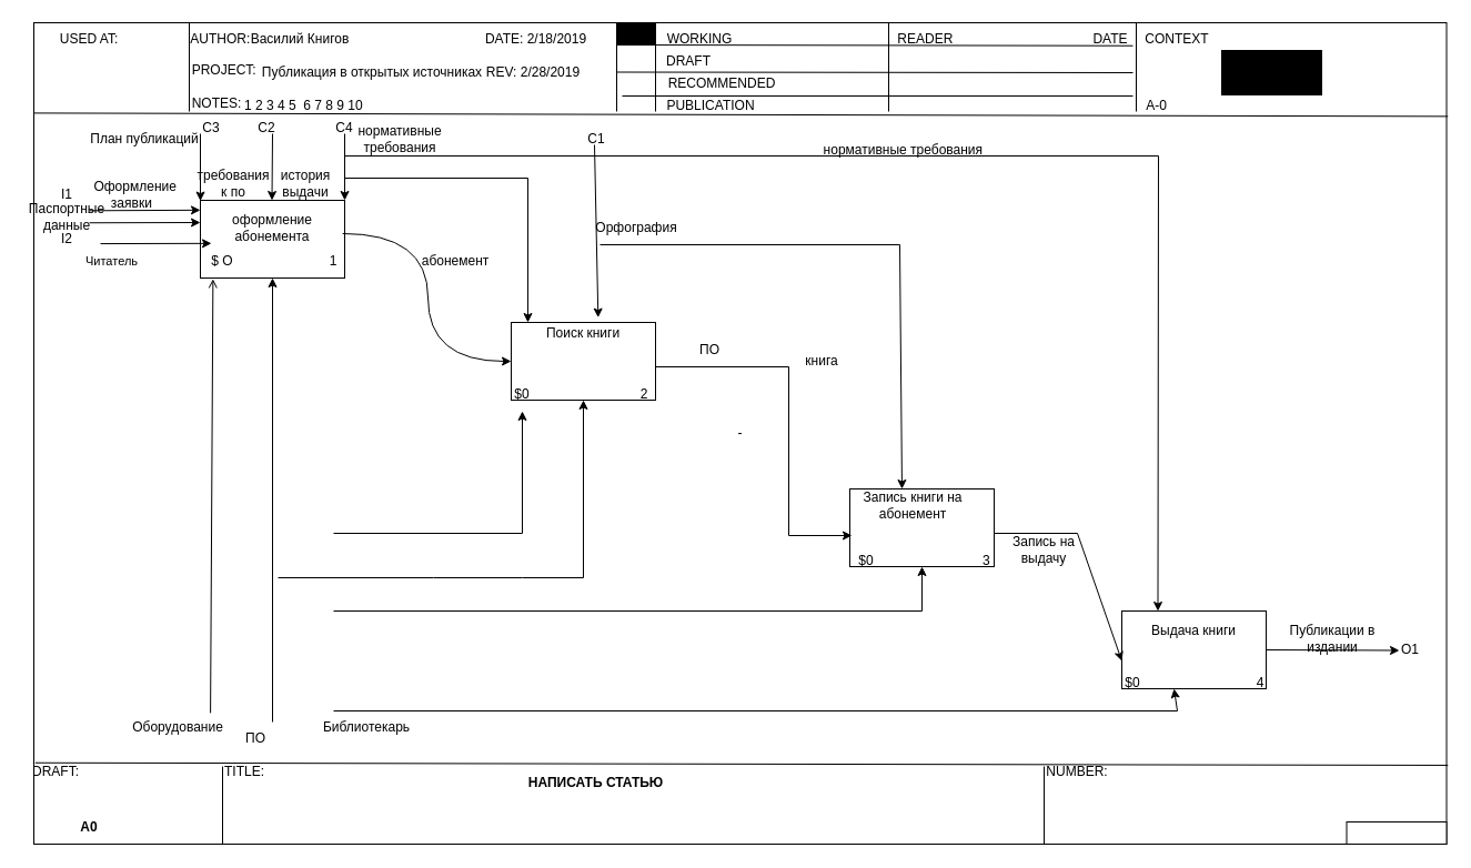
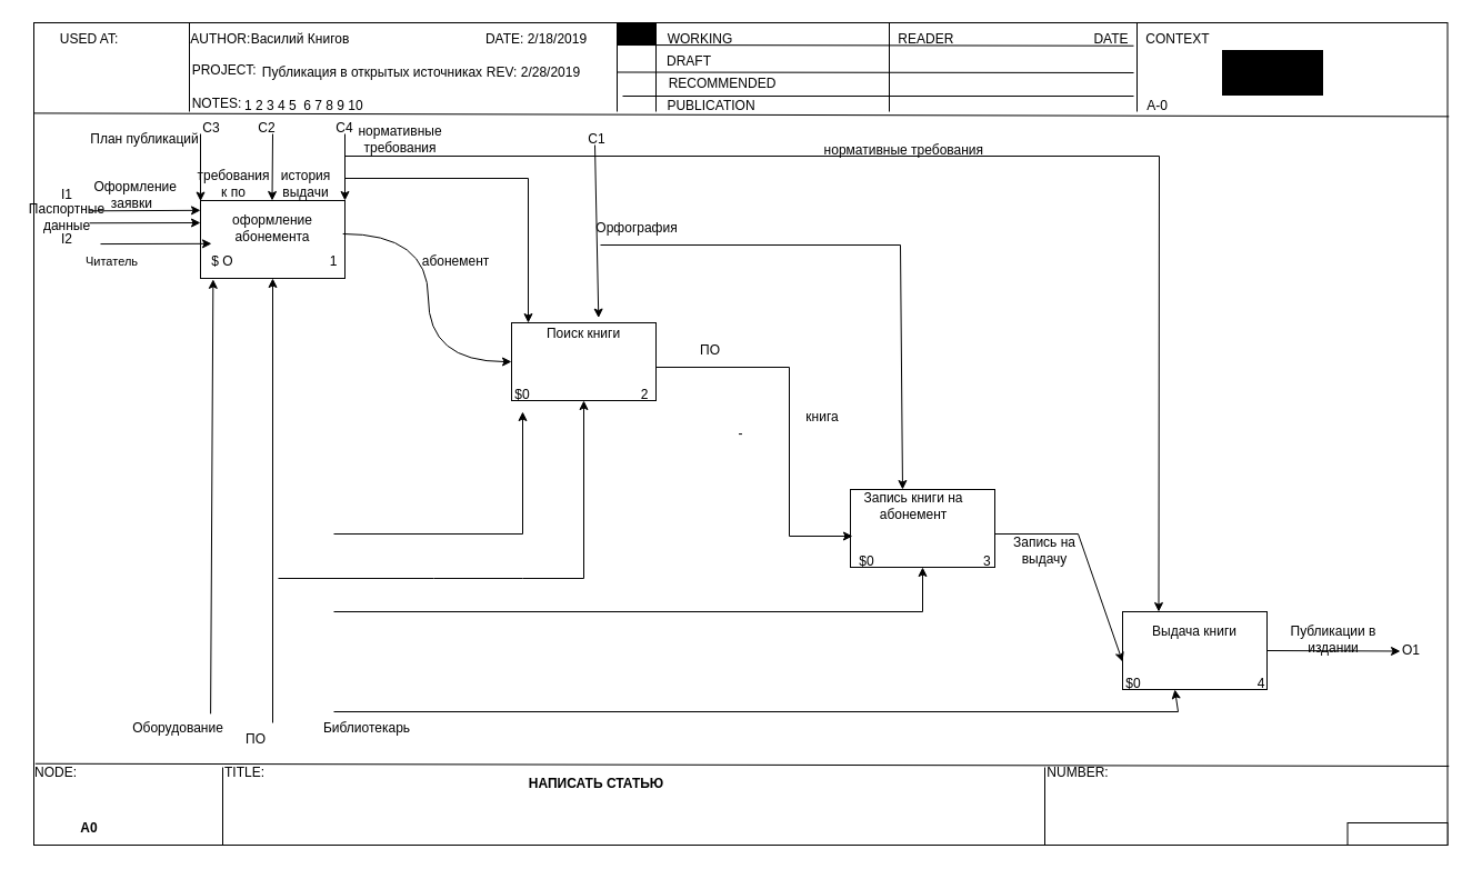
- <mxCell id="67" value="" style="endArrow=open;html=1;rounded=0;entryX=0.356;entryY=1.028;entryDx=0;entryDy=0;entryPerimeter=0;exitX=0.985;exitY=0.062;exitDx=0;exitDy=0;exitPerimeter=0;" parent="1" target="42" edge="1" source="89"><mxGeometry width="50" height="50" relative="1" as="geometry"><mxPoint x="191" y="670" as="sourcePoint" /><mxPoint x="200" y="250" as="targetPoint" /></mxGeometry></mxCell>
+ <mxCell id="67" value="" style="endArrow=classic;html=1;rounded=0;entryX=0.356;entryY=1.028;entryDx=0;entryDy=0;entryPerimeter=0;exitX=0.985;exitY=0.062;exitDx=0;exitDy=0;exitPerimeter=0;" parent="1" target="42" edge="1" source="89"><mxGeometry width="50" height="50" relative="1" as="geometry"><mxPoint x="191" y="670" as="sourcePoint" /><mxPoint x="200" y="250" as="targetPoint" /></mxGeometry></mxCell>
- <mxCell id="94" value="книга" style="text;html=1;strokeColor=none;fillColor=none;align=center;verticalAlign=middle;whiteSpace=wrap;rounded=0;" vertex="1" parent="1"><mxGeometry x="710" y="310" width="60" height="30" as="geometry" /></mxCell>
+ <mxCell id="94" value="книга" style="text;html=1;strokeColor=none;fillColor=none;align=center;verticalAlign=middle;whiteSpace=wrap;rounded=0;" vertex="1" parent="1"><mxGeometry x="710" y="360" width="60" height="30" as="geometry" /></mxCell>
- <mxCell id="33" value="DRAFT:" style="text;html=1;strokeColor=none;fillColor=none;align=center;verticalAlign=middle;whiteSpace=wrap;rounded=0;" parent="1" vertex="1"><mxGeometry x="20" y="680" width="60" height="30" as="geometry" /></mxCell>
+ <mxCell id="33" value="NODE:" style="text;html=1;strokeColor=none;fillColor=none;align=center;verticalAlign=middle;whiteSpace=wrap;rounded=0;" parent="1" vertex="1"><mxGeometry x="20" y="680" width="60" height="30" as="geometry" /></mxCell>
